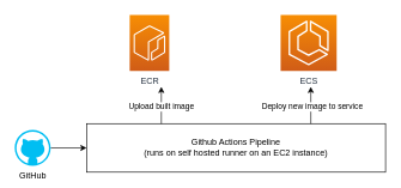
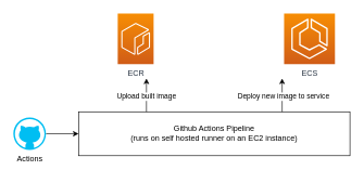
- <mxCell id="3" value="ECS" style="sketch=0;points=[[0,0,0],[0.25,0,0],[0.5,0,0],[0.75,0,0],[1,0,0],[0,1,0],[0.25,1,0],[0.5,1,0],[0.75,1,0],[1,1,0],[0,0.25,0],[0,0.5,0],[0,0.75,0],[1,0.25,0],[1,0.5,0],[1,0.75,0]];outlineConnect=0;fontColor=#232F3E;gradientColor=#F78E04;gradientDirection=north;fillColor=#D05C17;strokeColor=#ffffff;dashed=0;verticalLabelPosition=bottom;verticalAlign=top;align=center;html=1;fontSize=12;fontStyle=0;aspect=fixed;shape=mxgraph.aws4.resourceIcon;resIcon=mxgraph.aws4.ecs;" vertex="1" parent="1"><mxGeometry x="390" y="20" width="78" height="78" as="geometry" /></mxCell>
+ <mxCell id="3" value="ECS" style="sketch=0;points=[[0,0,0],[0.25,0,0],[0.5,0,0],[0.75,0,0],[1,0,0],[0,1,0],[0.25,1,0],[0.5,1,0],[0.75,1,0],[1,1,0],[0,0.25,0],[0,0.5,0],[0,0.75,0],[1,0.25,0],[1,0.5,0],[1,0.75,0]];outlineConnect=0;fontColor=#232F3E;gradientColor=#F78E04;gradientDirection=north;fillColor=#D05C17;strokeColor=#ffffff;dashed=0;verticalLabelPosition=bottom;verticalAlign=top;align=center;html=1;fontSize=12;fontStyle=0;aspect=fixed;shape=mxgraph.aws4.resourceIcon;resIcon=mxgraph.aws4.ecs;" vertex="1" parent="1"><mxGeometry x="435" y="20" width="78" height="78" as="geometry" /></mxCell>
- <mxCell id="5" value="GitHub" style="verticalLabelPosition=bottom;html=1;verticalAlign=top;align=center;strokeColor=none;fillColor=#00BEF2;shape=mxgraph.azure.github_code;pointerEvents=1;" vertex="1" parent="1"><mxGeometry x="20" y="180" width="50" height="50" as="geometry" /></mxCell>
+ <mxCell id="5" value="Actions" style="verticalLabelPosition=bottom;html=1;verticalAlign=top;align=center;strokeColor=none;fillColor=#00BEF2;shape=mxgraph.azure.github_code;pointerEvents=1;" vertex="1" parent="1"><mxGeometry x="20" y="180" width="50" height="50" as="geometry" /></mxCell>
